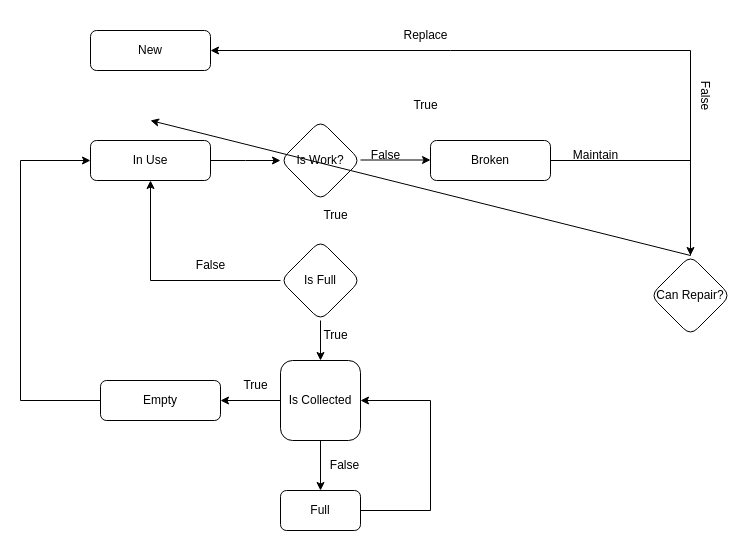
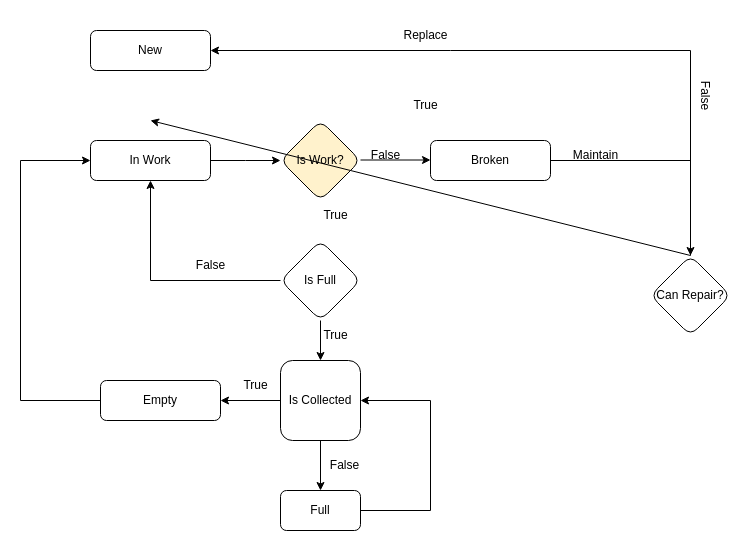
- <mxCell id="6" value="In Use" style="whiteSpace=wrap;html=1;rounded=1;glass=0;strokeWidth=1;shadow=0;" vertex="1" parent="1"><mxGeometry x="90" y="140" width="120" height="40" as="geometry" /></mxCell>
+ <mxCell id="6" value="In Work" style="whiteSpace=wrap;html=1;rounded=1;glass=0;strokeWidth=1;shadow=0;" vertex="1" parent="1"><mxGeometry x="90" y="140" width="120" height="40" as="geometry" /></mxCell>
- <mxCell id="7" value="Is Work?" style="rhombus;whiteSpace=wrap;html=1;rounded=1;glass=0;strokeWidth=1;shadow=0;" vertex="1" parent="1"><mxGeometry x="280" y="120" width="80" height="80" as="geometry" /></mxCell>
+ <mxCell id="7" value="Is Work?" style="rhombus;whiteSpace=wrap;html=1;rounded=1;glass=0;strokeWidth=1;shadow=0;fillColor=#fff2cc;" vertex="1" parent="1"><mxGeometry x="280" y="120" width="80" height="80" as="geometry" /></mxCell>
